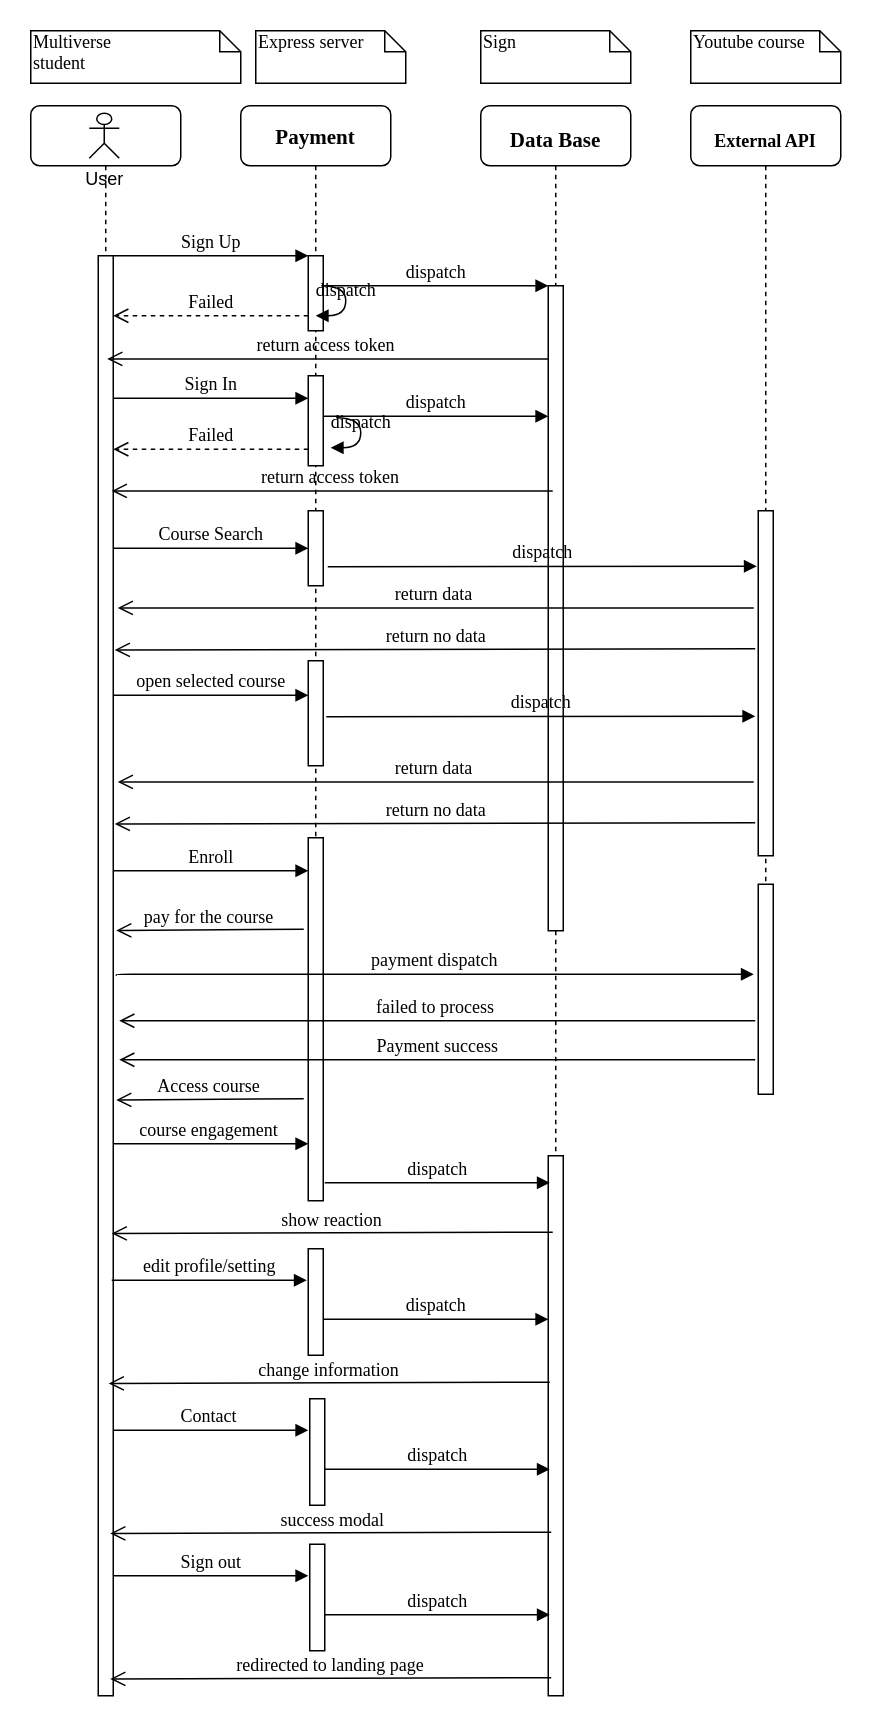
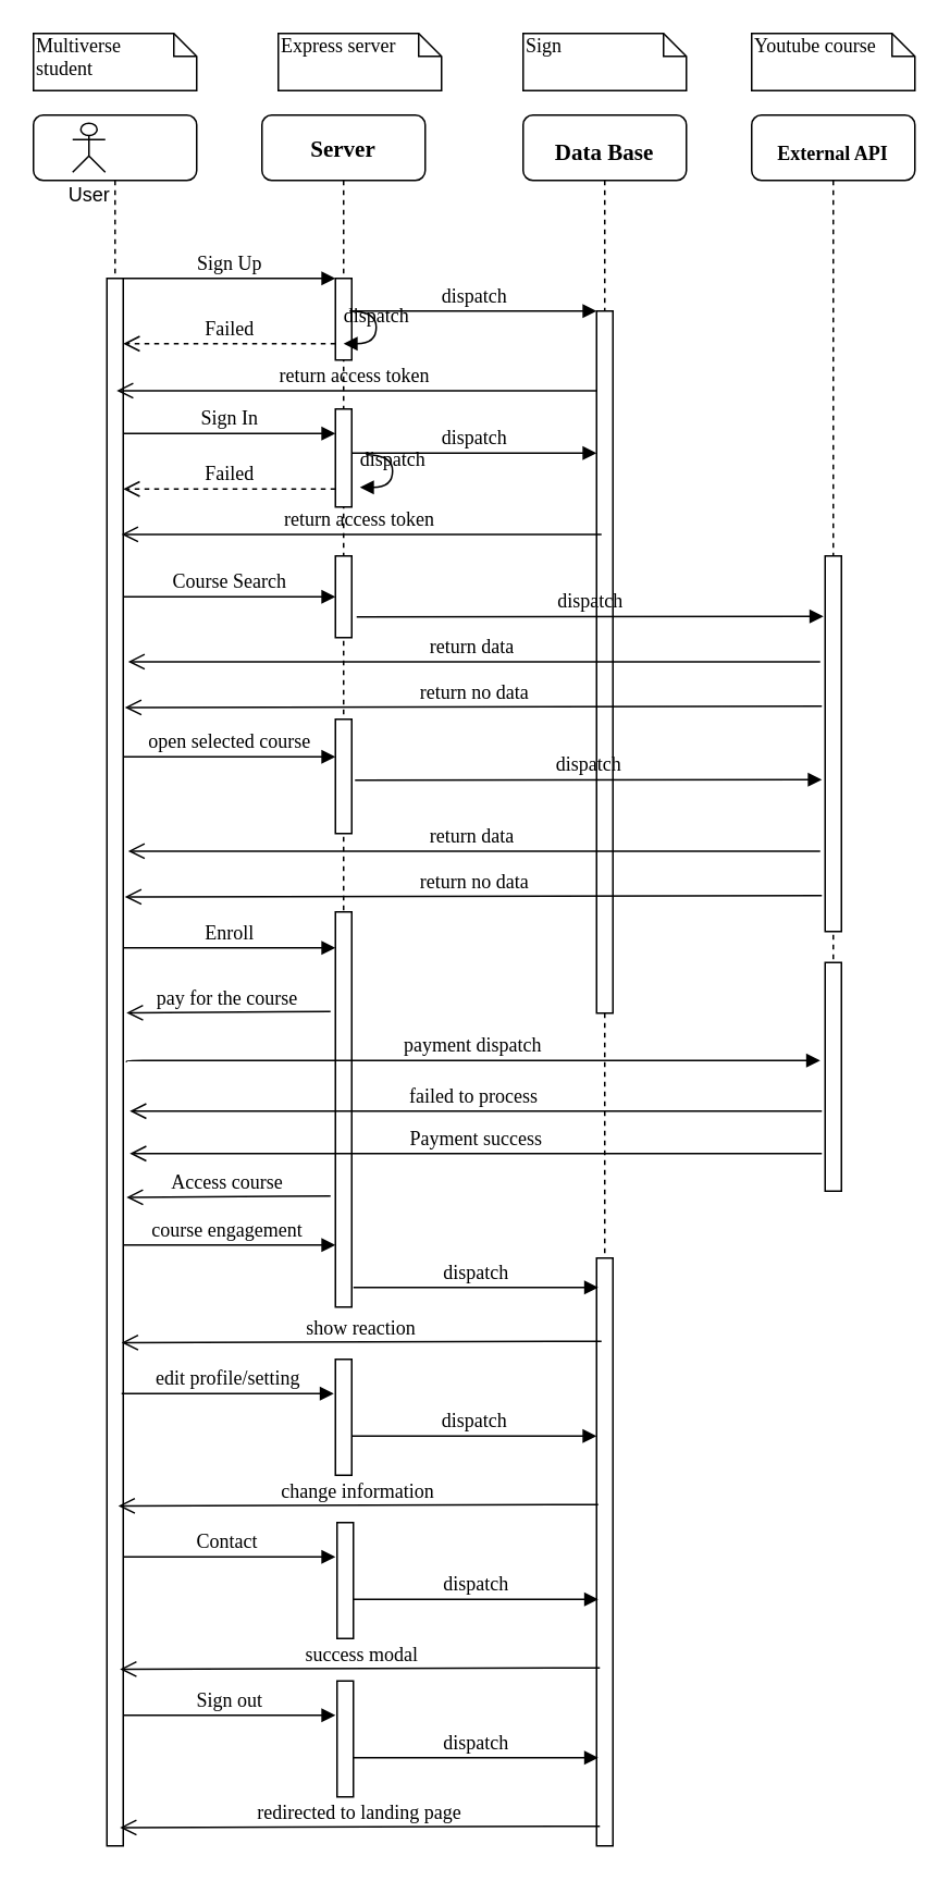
- <mxCell id="31" value="Multiverse&amp;nbsp;&lt;br&gt;student&amp;nbsp;" style="shape=note;whiteSpace=wrap;html=1;size=14;verticalAlign=top;align=left;spacingTop=-6;rounded=0;shadow=0;comic=0;labelBackgroundColor=none;strokeWidth=1;fontFamily=Verdana;fontSize=12" parent="1" vertex="1"><mxGeometry x="20" y="20" width="140" height="35" as="geometry" /></mxCell>
+ <mxCell id="31" value="Multiverse&amp;nbsp;&lt;br&gt;student&amp;nbsp;" style="shape=note;whiteSpace=wrap;html=1;size=14;verticalAlign=top;align=left;spacingTop=-6;rounded=0;shadow=0;comic=0;labelBackgroundColor=none;strokeWidth=1;fontFamily=Verdana;fontSize=12" parent="1" vertex="1"><mxGeometry x="20" y="20" width="100" height="35" as="geometry" /></mxCell>
- <mxCell id="25" value="User" style="shape=umlActor;verticalLabelPosition=bottom;verticalAlign=top;html=1;outlineConnect=0;" parent="21" vertex="1"><mxGeometry x="39" y="5" width="20" height="30" as="geometry" /></mxCell>
+ <mxCell id="25" value="User" style="shape=umlActor;verticalLabelPosition=bottom;verticalAlign=top;html=1;outlineConnect=0;" parent="21" vertex="1"><mxGeometry x="24" y="5" width="20" height="30" as="geometry" /></mxCell>
- <mxCell id="2" value="&lt;h2&gt;&lt;font style=&quot;font-size: 14px;&quot;&gt;Payment&lt;/font&gt;&lt;/h2&gt;" style="shape=umlLifeline;perimeter=lifelinePerimeter;whiteSpace=wrap;html=1;container=1;collapsible=0;recursiveResize=0;outlineConnect=0;rounded=1;shadow=0;comic=0;labelBackgroundColor=none;strokeWidth=1;fontFamily=Verdana;fontSize=12;align=center;" parent="1" vertex="1"><mxGeometry x="160" y="70" width="100" height="730" as="geometry" /></mxCell>
+ <mxCell id="2" value="&lt;h2&gt;&lt;font style=&quot;font-size: 14px;&quot;&gt;Server&lt;/font&gt;&lt;/h2&gt;" style="shape=umlLifeline;perimeter=lifelinePerimeter;whiteSpace=wrap;html=1;container=1;collapsible=0;recursiveResize=0;outlineConnect=0;rounded=1;shadow=0;comic=0;labelBackgroundColor=none;strokeWidth=1;fontFamily=Verdana;fontSize=12;align=center;" parent="1" vertex="1"><mxGeometry x="160" y="70" width="100" height="730" as="geometry" /></mxCell>
